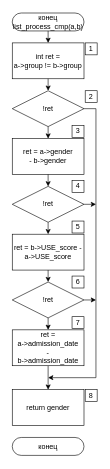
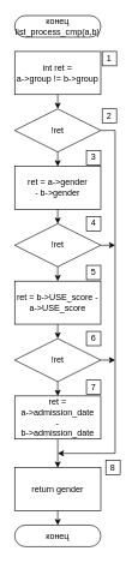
- <mxCell id="23" style="edgeStyle=orthogonalEdgeStyle;rounded=0;orthogonalLoop=1;jettySize=auto;html=1;exitX=0.5;exitY=1;exitDx=0;exitDy=0;entryX=0.5;entryY=0;entryDx=0;entryDy=0;" parent="1" source="2" target="21" edge="1"><mxGeometry relative="1" as="geometry" /></mxCell>
- <mxCell id="31" value="8" style="whiteSpace=wrap;html=1;aspect=fixed;" vertex="1" parent="1"><mxGeometry x="142" y="650" width="20" height="20" as="geometry" /></mxCell>
+ <mxCell id="31" value="8" style="whiteSpace=wrap;html=1;aspect=fixed;" vertex="1" parent="1"><mxGeometry x="147" y="640" width="20" height="20" as="geometry" /></mxCell>
+ <mxCell id="5" style="edgeStyle=orthogonalEdgeStyle;rounded=0;orthogonalLoop=1;jettySize=auto;html=1;exitX=0.5;exitY=1;exitDx=0;exitDy=0;entryX=0.5;entryY=0;entryDx=0;entryDy=0;" parent="1" source="4" target="3" edge="1"><mxGeometry relative="1" as="geometry" /></mxCell>
